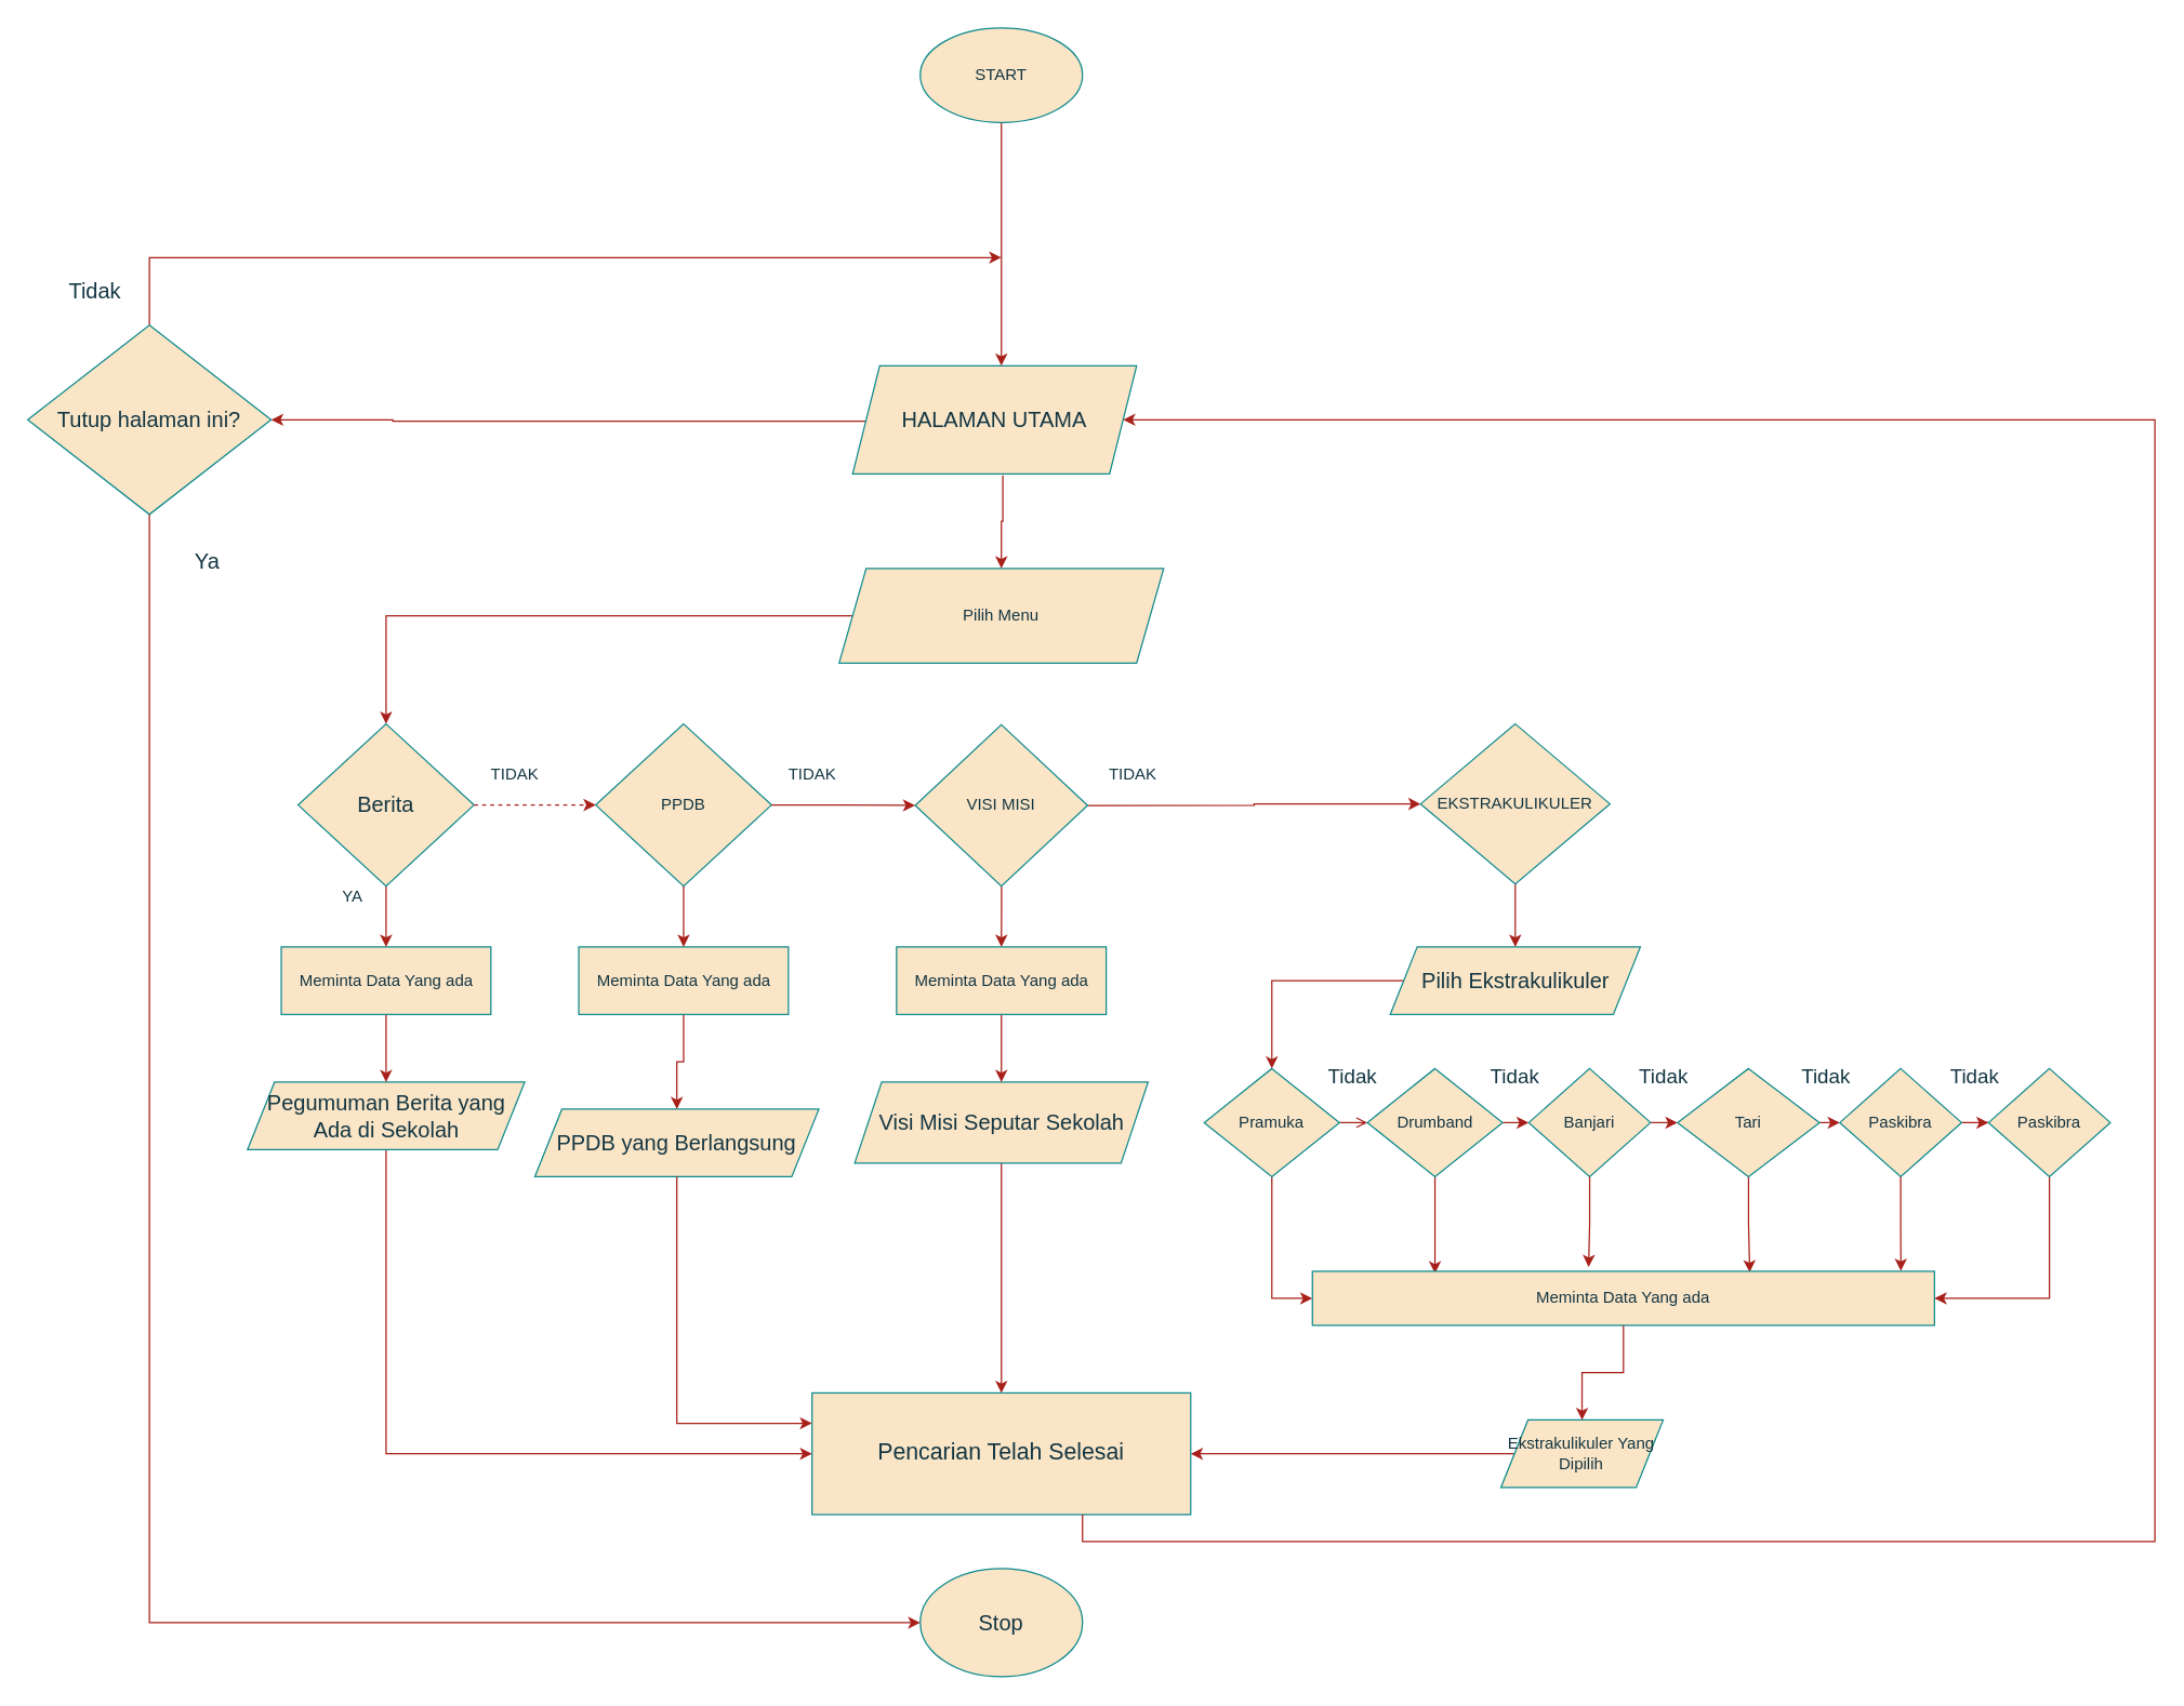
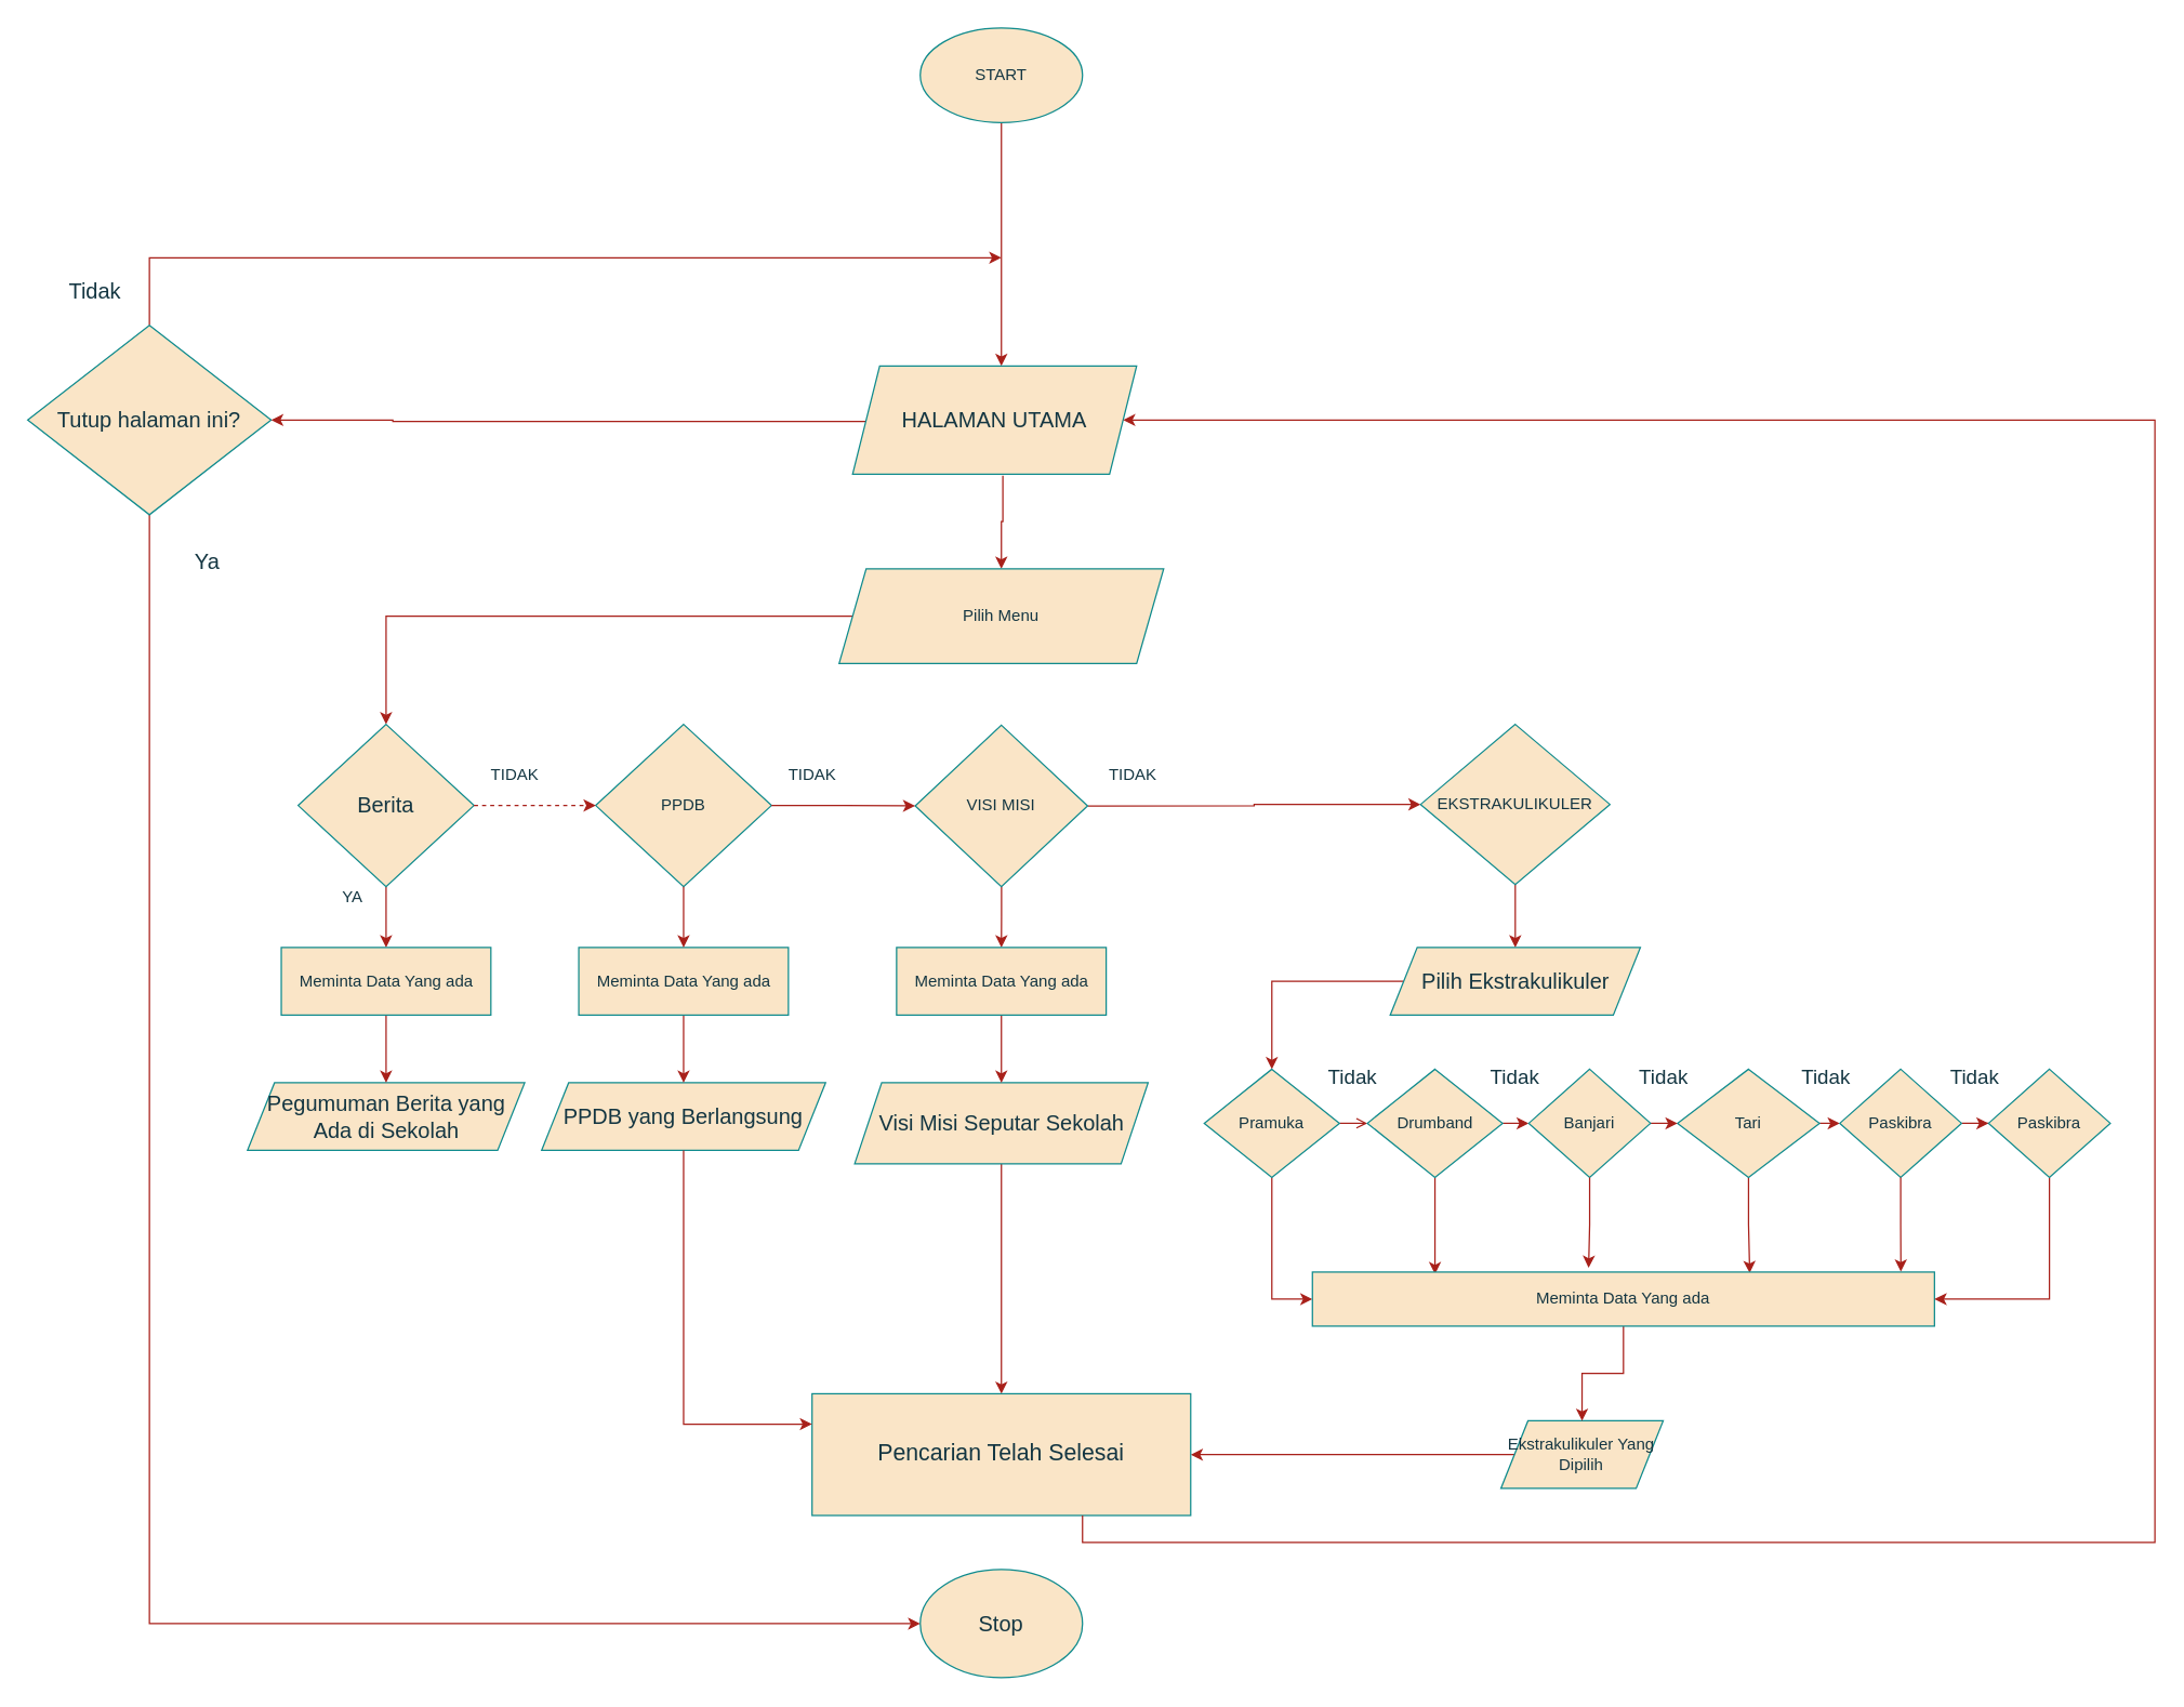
- <mxCell id="13" value="&lt;font style=&quot;font-size: 16px;&quot;&gt;PPDB yang Berlangsung&lt;/font&gt;" style="shape=parallelogram;perimeter=parallelogramPerimeter;whiteSpace=wrap;html=1;fixedSize=1;labelBackgroundColor=none;fillColor=#FAE5C7;strokeColor=#0F8B8D;fontColor=#143642;" parent="1" vertex="1"><mxGeometry x="395" y="820" width="210" height="50" as="geometry" /></mxCell>
+ <mxCell id="13" value="&lt;font style=&quot;font-size: 16px;&quot;&gt;PPDB yang Berlangsung&lt;/font&gt;" style="shape=parallelogram;perimeter=parallelogramPerimeter;whiteSpace=wrap;html=1;fixedSize=1;labelBackgroundColor=none;fillColor=#FAE5C7;strokeColor=#0F8B8D;fontColor=#143642;" parent="1" vertex="1"><mxGeometry x="400" y="800" width="210" height="50" as="geometry" /></mxCell>
- <mxCell id="11" style="edgeStyle=orthogonalEdgeStyle;rounded=0;orthogonalLoop=1;jettySize=auto;html=1;exitX=0.5;exitY=1;exitDx=0;exitDy=0;entryX=0;entryY=0.5;entryDx=0;entryDy=0;labelBackgroundColor=none;strokeColor=#A8201A;fontColor=default;" parent="1" source="12" target="18" edge="1"><mxGeometry relative="1" as="geometry" /></mxCell>
